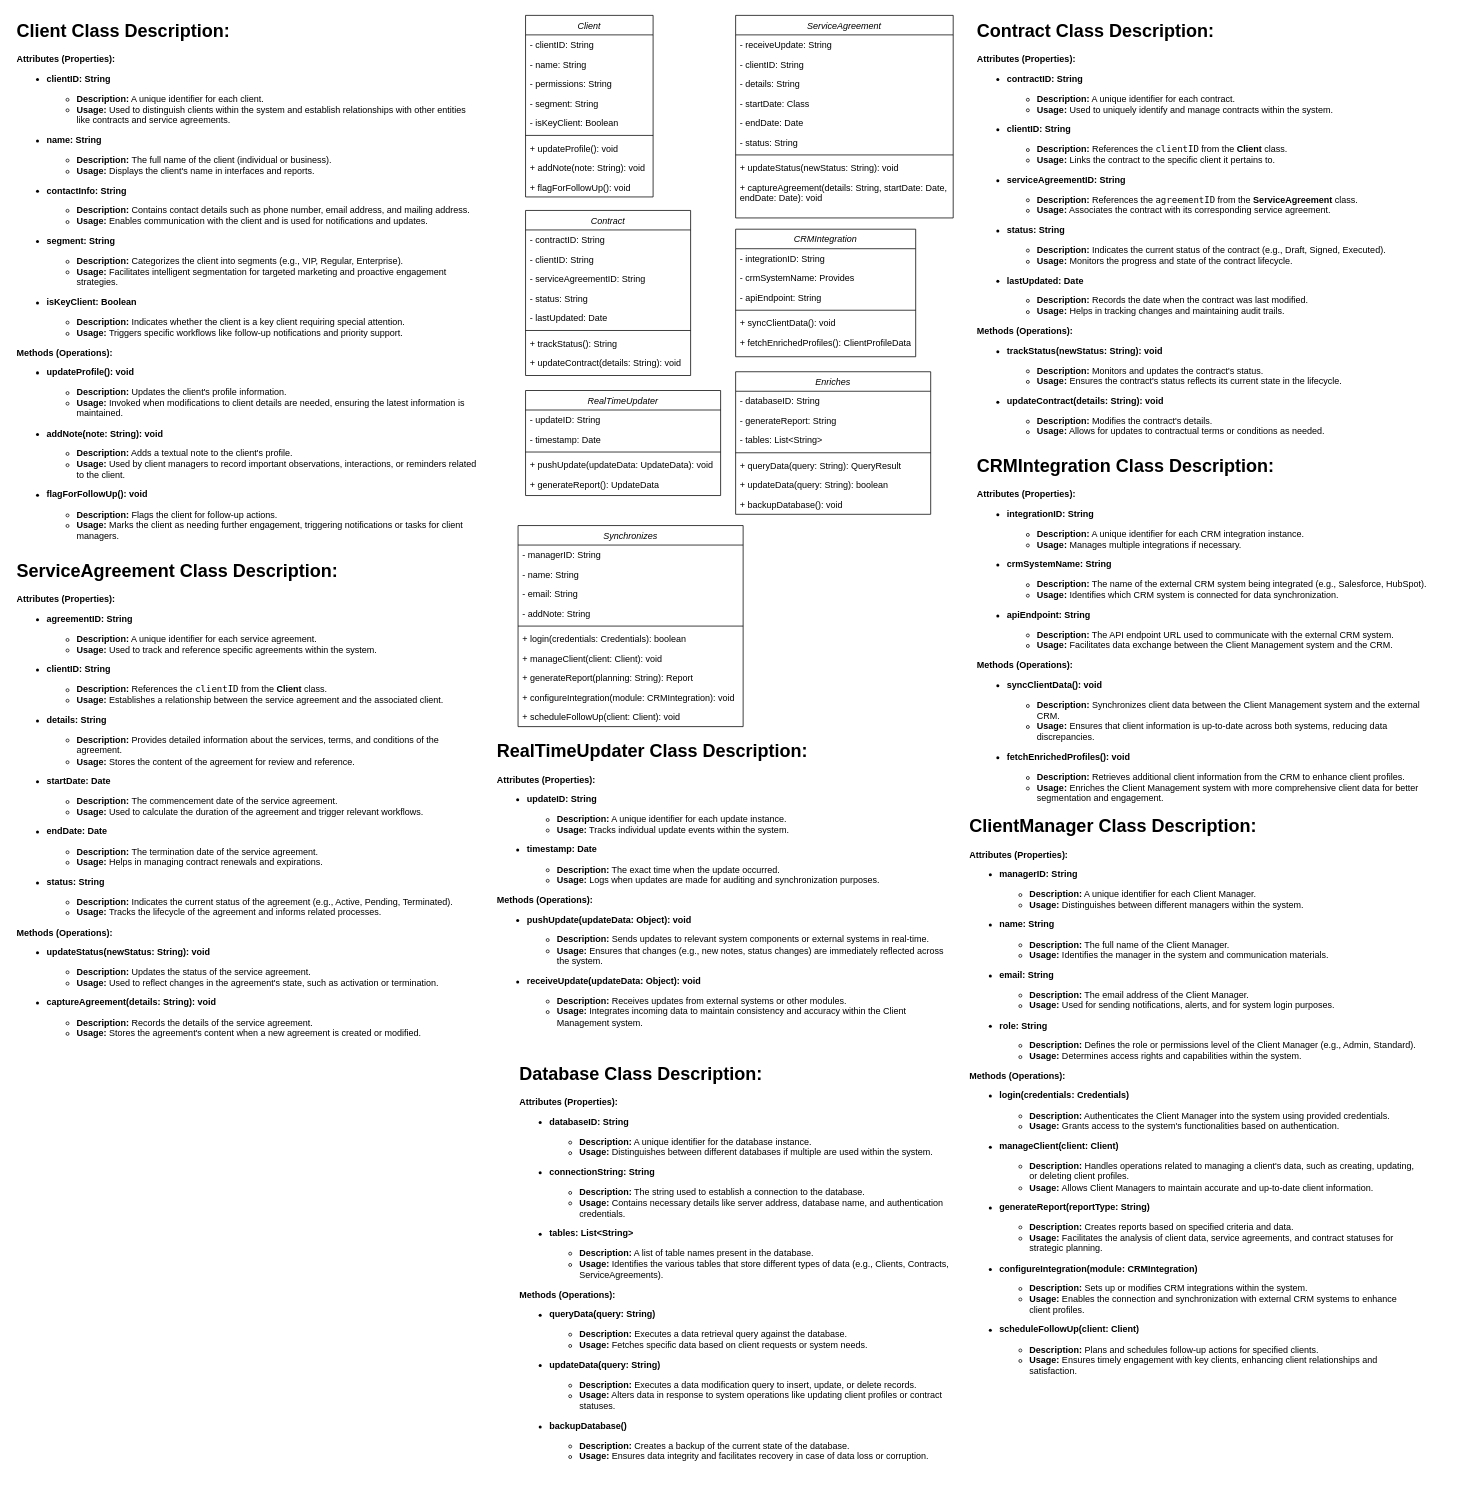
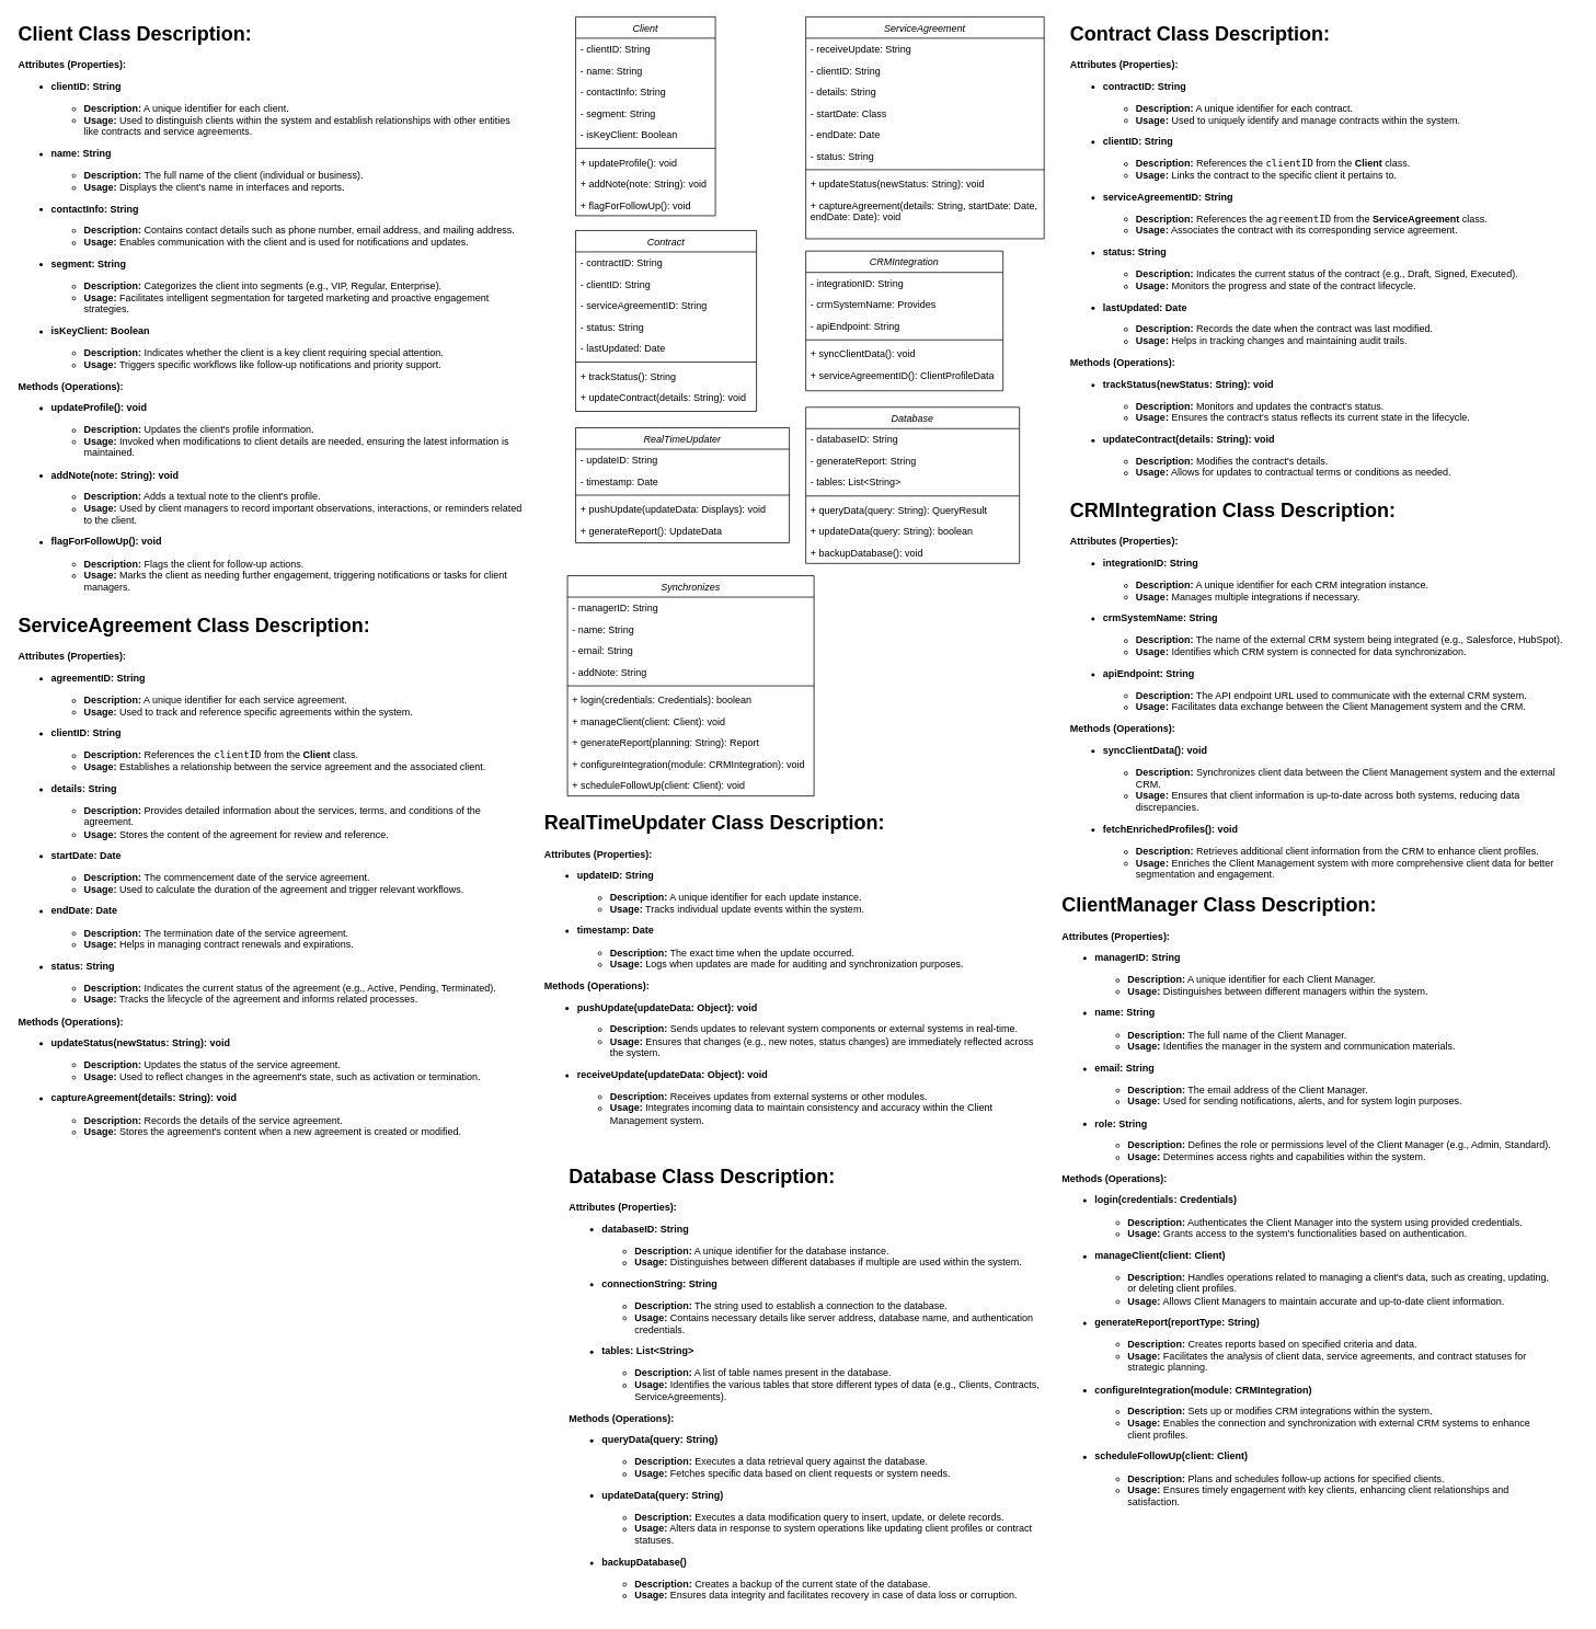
- <mxCell id="5" value="- permissions: String" style="text;align=left;verticalAlign=top;spacingLeft=4;spacingRight=4;overflow=hidden;rotatable=0;points=[[0,0.5],[1,0.5]];portConstraint=eastwest;rounded=0;shadow=0;html=0;" parent="2" vertex="1"><mxGeometry y="78" width="170" height="26" as="geometry" /></mxCell>
+ <mxCell id="5" value="- contactInfo: String" style="text;align=left;verticalAlign=top;spacingLeft=4;spacingRight=4;overflow=hidden;rotatable=0;points=[[0,0.5],[1,0.5]];portConstraint=eastwest;rounded=0;shadow=0;html=0;" parent="2" vertex="1"><mxGeometry y="78" width="170" height="26" as="geometry" /></mxCell>
- <mxCell id="37" value="+ fetchEnrichedProfiles(): ClientProfileData" style="text;align=left;verticalAlign=top;spacingLeft=4;spacingRight=4;overflow=hidden;rotatable=0;points=[[0,0.5],[1,0.5]];portConstraint=eastwest;" vertex="1" parent="31"><mxGeometry y="138" width="240" height="26" as="geometry" /></mxCell>
+ <mxCell id="37" value="+ serviceAgreementID(): ClientProfileData" style="text;align=left;verticalAlign=top;spacingLeft=4;spacingRight=4;overflow=hidden;rotatable=0;points=[[0,0.5],[1,0.5]];portConstraint=eastwest;" vertex="1" parent="31"><mxGeometry y="138" width="240" height="26" as="geometry" /></mxCell>
- <mxCell id="49" value=" Enriches" style="swimlane;fontStyle=2;align=center;verticalAlign=top;childLayout=stackLayout;horizontal=1;startSize=26;horizontalStack=0;resizeParent=1;resizeLast=0;collapsible=1;marginBottom=0;rounded=0;shadow=0;strokeWidth=1;" vertex="1" parent="1"><mxGeometry x="980" y="495" width="260" height="190" as="geometry"><mxRectangle x="230" y="140" width="160" height="26" as="alternateBounds" /></mxGeometry></mxCell>
+ <mxCell id="49" value=" Database" style="swimlane;fontStyle=2;align=center;verticalAlign=top;childLayout=stackLayout;horizontal=1;startSize=26;horizontalStack=0;resizeParent=1;resizeLast=0;collapsible=1;marginBottom=0;rounded=0;shadow=0;strokeWidth=1;" vertex="1" parent="1"><mxGeometry x="980" y="495" width="260" height="190" as="geometry"><mxRectangle x="230" y="140" width="160" height="26" as="alternateBounds" /></mxGeometry></mxCell>
- <mxCell id="42" value="+ pushUpdate(updateData: UpdateData): void" style="text;align=left;verticalAlign=top;spacingLeft=4;spacingRight=4;overflow=hidden;rotatable=0;points=[[0,0.5],[1,0.5]];portConstraint=eastwest;" vertex="1" parent="38"><mxGeometry y="86" width="260" height="26" as="geometry" /></mxCell>
+ <mxCell id="42" value="+ pushUpdate(updateData: Displays): void" style="text;align=left;verticalAlign=top;spacingLeft=4;spacingRight=4;overflow=hidden;rotatable=0;points=[[0,0.5],[1,0.5]];portConstraint=eastwest;" vertex="1" parent="38"><mxGeometry y="86" width="260" height="26" as="geometry" /></mxCell>
